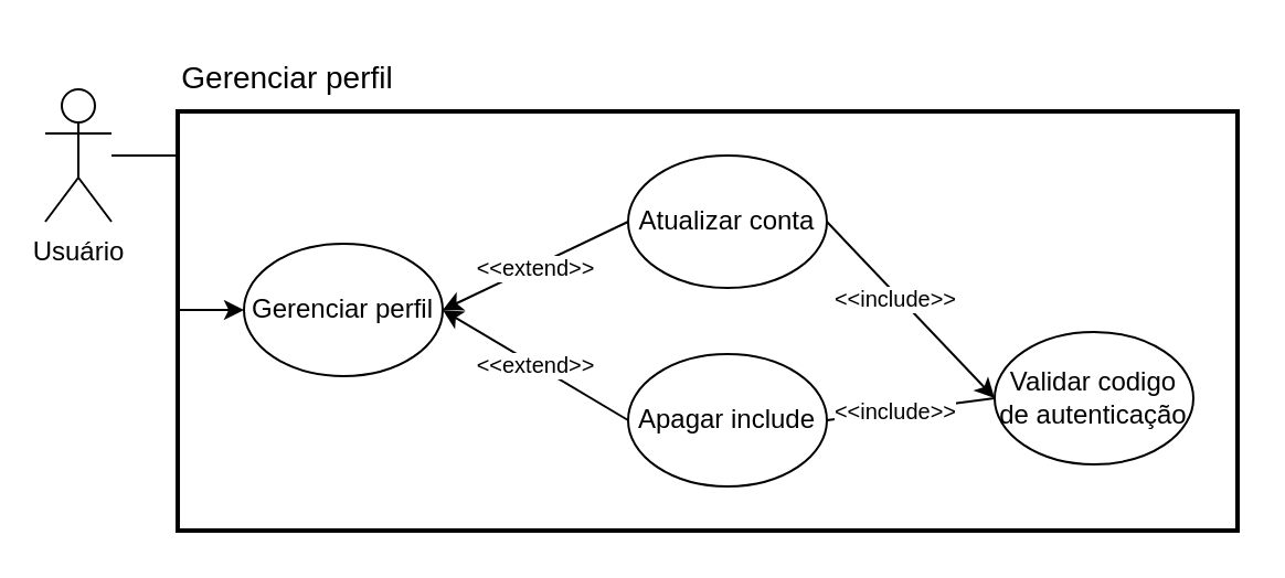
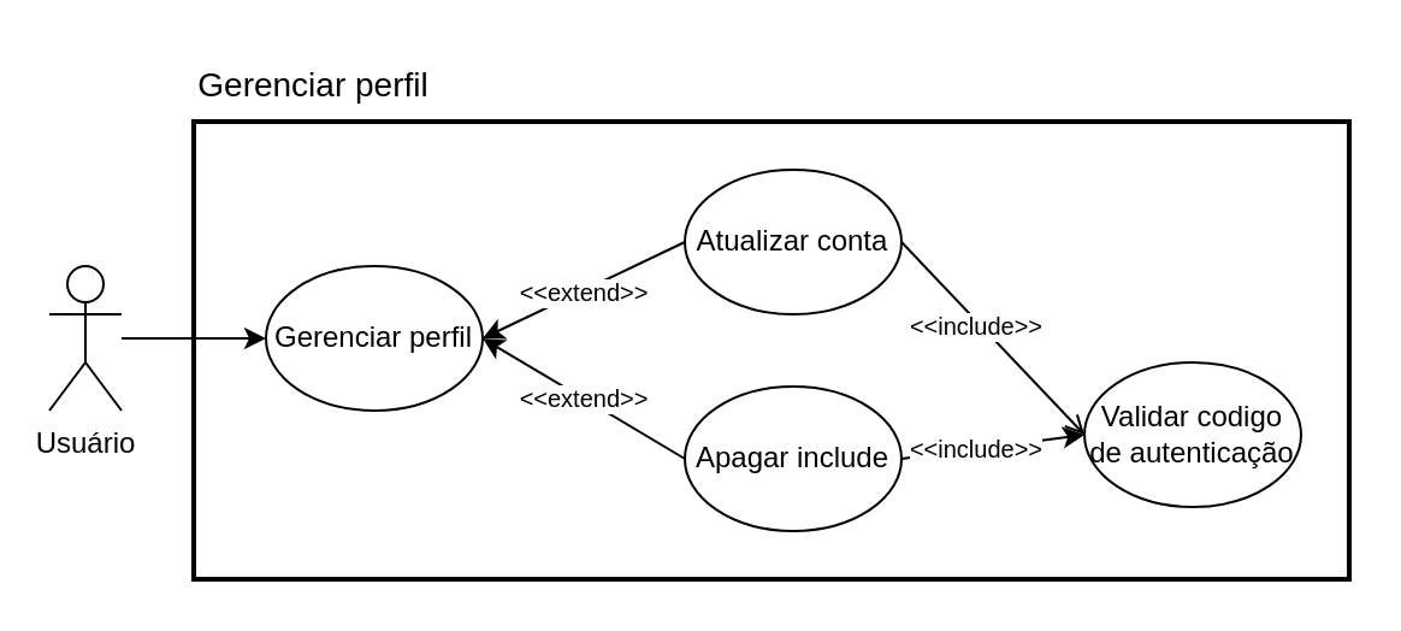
- <mxCell id="3" value="Usuário" style="shape=umlActor;verticalLabelPosition=bottom;verticalAlign=top;html=1;outlineConnect=0;" parent="1" vertex="1"><mxGeometry x="20" y="40" width="30" height="60" as="geometry" /></mxCell>
+ <mxCell id="3" value="Usuário" style="shape=umlActor;verticalLabelPosition=bottom;verticalAlign=top;html=1;outlineConnect=0;" parent="1" vertex="1"><mxGeometry x="20" y="110" width="30" height="60" as="geometry" /></mxCell>
- <mxCell id="7" style="rounded=0;orthogonalLoop=1;jettySize=auto;html=1;exitX=1;exitY=0.5;exitDx=0;exitDy=0;entryX=0;entryY=0.5;entryDx=0;entryDy=0;" parent="1" source="9" target="15" edge="1"><mxGeometry relative="1" as="geometry" /></mxCell>
+ <mxCell id="7" style="rounded=0;orthogonalLoop=1;jettySize=auto;html=1;exitX=1;exitY=0.5;exitDx=0;exitDy=0;entryX=0;entryY=0.5;entryDx=0;entryDy=0;endArrow=open;" parent="1" source="9" target="15" edge="1"><mxGeometry relative="1" as="geometry" /></mxCell>
- <mxCell id="12" style="rounded=0;orthogonalLoop=1;jettySize=auto;html=1;exitX=1;exitY=0.5;exitDx=0;exitDy=0;entryX=0;entryY=0.5;entryDx=0;entryDy=0;endArrow=none;" parent="1" source="14" target="15" edge="1"><mxGeometry relative="1" as="geometry"><mxPoint x="460" y="160" as="targetPoint" /></mxGeometry></mxCell>
+ <mxCell id="12" style="rounded=0;orthogonalLoop=1;jettySize=auto;html=1;exitX=1;exitY=0.5;exitDx=0;exitDy=0;entryX=0;entryY=0.5;entryDx=0;entryDy=0;" parent="1" source="14" target="15" edge="1"><mxGeometry relative="1" as="geometry"><mxPoint x="460" y="160" as="targetPoint" /></mxGeometry></mxCell>
